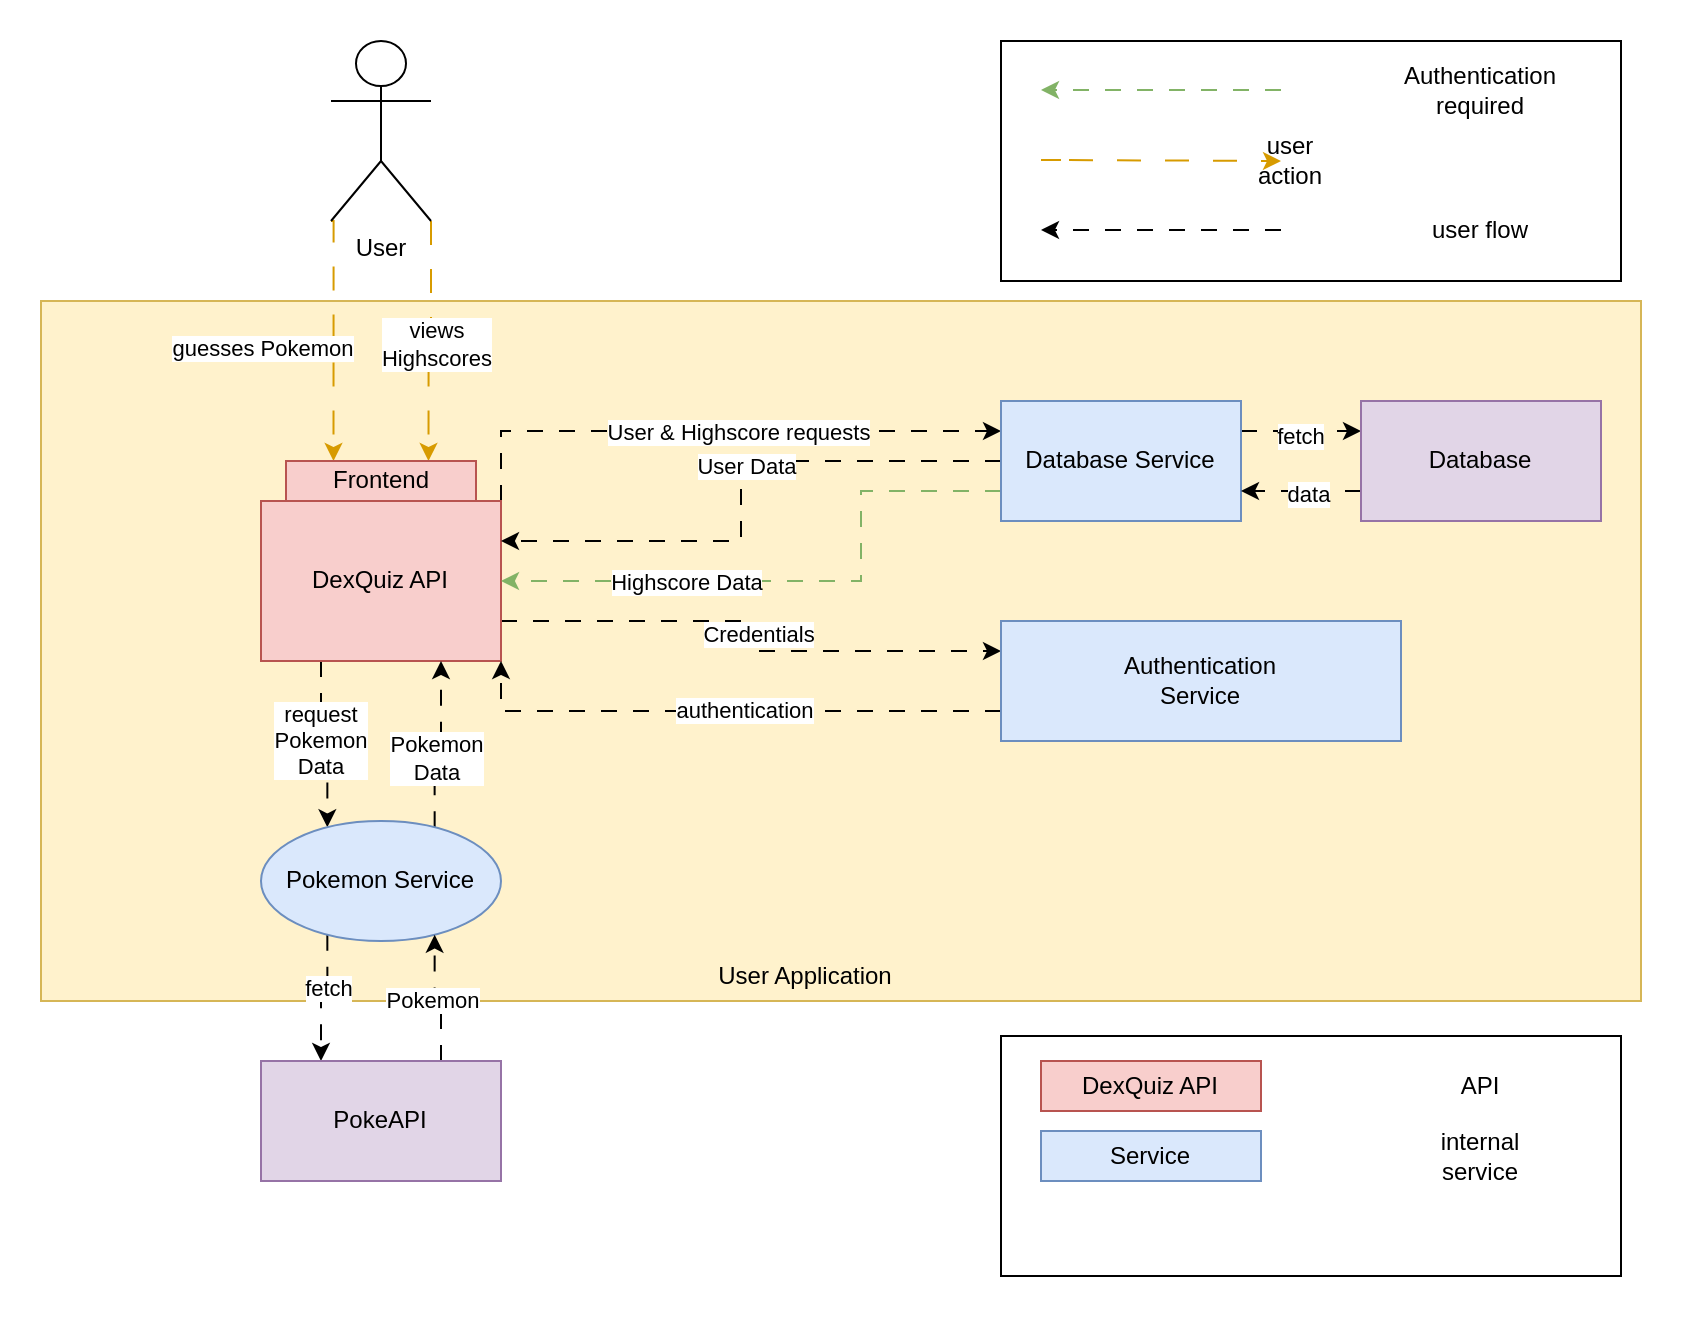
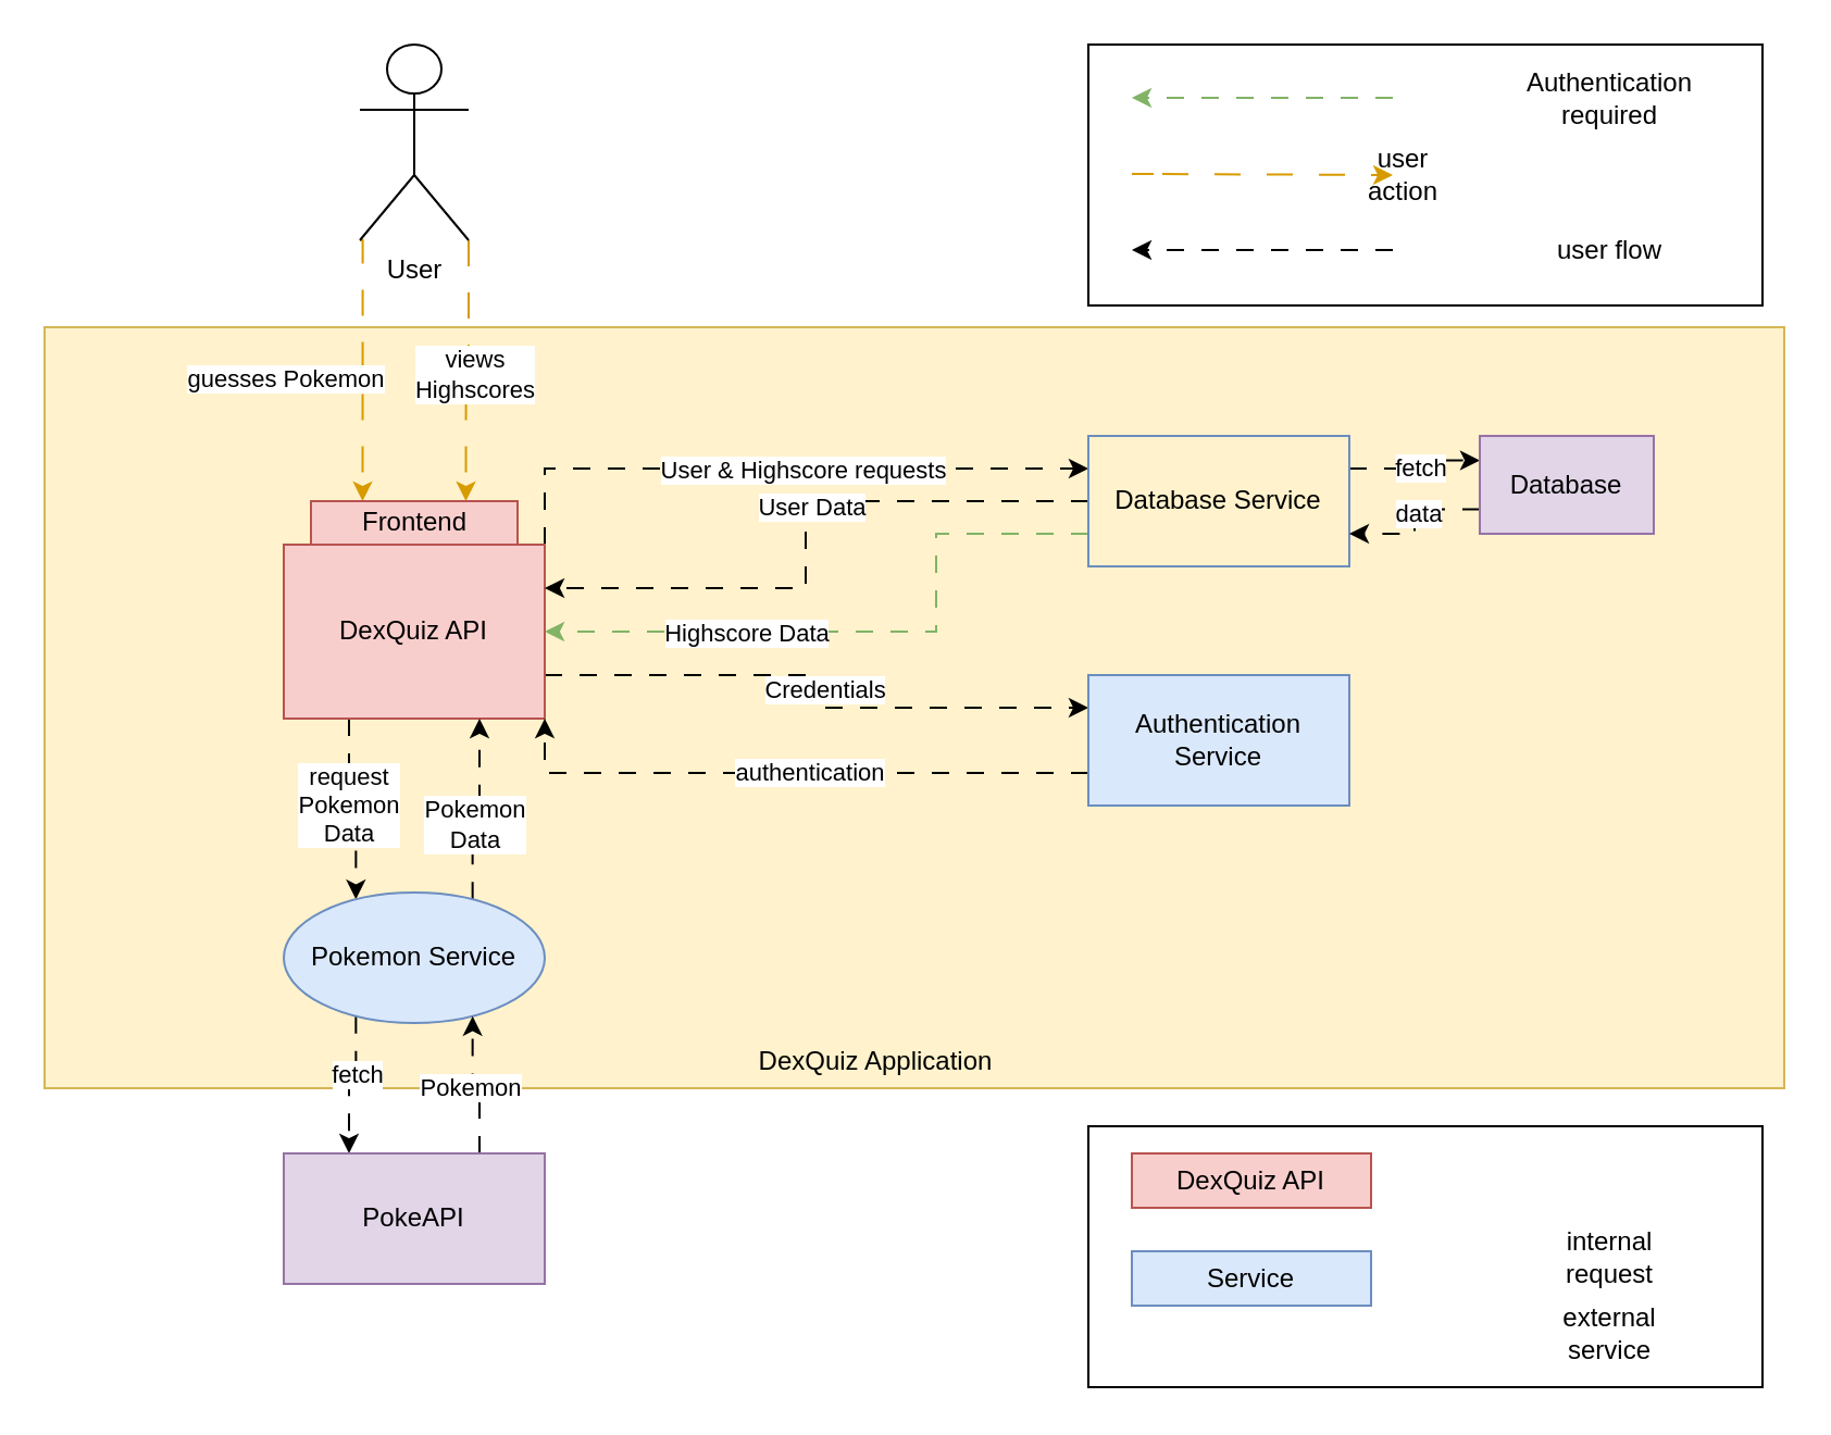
- <mxCell id="26" value="Database Service" style="rounded=0;whiteSpace=wrap;html=1;fillColor=#dae8fc;strokeColor=#6c8ebf;" vertex="1" parent="1"><mxGeometry x="500" y="200" width="120" height="60" as="geometry" /></mxCell>
+ <mxCell id="26" value="Database Service" style="rounded=0;whiteSpace=wrap;html=1;fillColor=#fff2cc;strokeColor=#6c8ebf;" vertex="1" parent="1"><mxGeometry x="500" y="200" width="120" height="60" as="geometry" /></mxCell>
- <mxCell id="43" value="Database" style="rounded=0;whiteSpace=wrap;html=1;fillColor=#e1d5e7;strokeColor=#9673a6;" vertex="1" parent="1"><mxGeometry x="680" y="200" width="120" height="60" as="geometry" /></mxCell>
+ <mxCell id="43" value="Database" style="rounded=0;whiteSpace=wrap;html=1;fillColor=#e1d5e7;strokeColor=#9673a6;" vertex="1" parent="1"><mxGeometry x="680" y="200" width="80" height="45" as="geometry" /></mxCell>
- <mxCell id="40" value="Authentication&lt;br&gt;Service" style="rounded=0;whiteSpace=wrap;html=1;fillColor=#dae8fc;strokeColor=#6c8ebf;" vertex="1" parent="1"><mxGeometry x="500" y="310" width="200" height="60" as="geometry" /></mxCell>
+ <mxCell id="40" value="Authentication&lt;br&gt;Service" style="rounded=0;whiteSpace=wrap;html=1;fillColor=#dae8fc;strokeColor=#6c8ebf;" vertex="1" parent="1"><mxGeometry x="500" y="310" width="120" height="60" as="geometry" /></mxCell>
- <mxCell id="50" value="User Application" style="text;html=1;align=center;verticalAlign=middle;whiteSpace=wrap;rounded=0;" vertex="1" parent="1"><mxGeometry x="340" y="457.5" width="125" height="60" as="geometry" /></mxCell>
+ <mxCell id="50" value="DexQuiz Application" style="text;html=1;align=center;verticalAlign=middle;whiteSpace=wrap;rounded=0;" vertex="1" parent="1"><mxGeometry x="340" y="457.5" width="125" height="60" as="geometry" /></mxCell>
- <mxCell id="45" value="API" style="text;html=1;align=center;verticalAlign=middle;whiteSpace=wrap;rounded=0;" vertex="1" parent="1"><mxGeometry x="710" y="527.5" width="60" height="30" as="geometry" /></mxCell>
- <mxCell id="49" value="Service" style="rounded=0;whiteSpace=wrap;html=1;fillColor=#dae8fc;strokeColor=#6c8ebf;" vertex="1" parent="1"><mxGeometry x="520" y="565" width="110" height="25" as="geometry" /></mxCell>
+ <mxCell id="49" value="Service" style="rounded=0;whiteSpace=wrap;html=1;fillColor=#dae8fc;strokeColor=#6c8ebf;" vertex="1" parent="1"><mxGeometry x="520" y="575" width="110" height="25" as="geometry" /></mxCell>
- <mxCell id="46" value="internal service" style="text;html=1;align=center;verticalAlign=middle;whiteSpace=wrap;rounded=0;" vertex="1" parent="1"><mxGeometry x="710" y="562.5" width="60" height="30" as="geometry" /></mxCell>
+ <mxCell id="46" value="internal request" style="text;html=1;align=center;verticalAlign=middle;whiteSpace=wrap;rounded=0;" vertex="1" parent="1"><mxGeometry x="710" y="562.5" width="60" height="30" as="geometry" /></mxCell>
+ <mxCell id="47" value="external&lt;br&gt;service" style="text;html=1;align=center;verticalAlign=middle;whiteSpace=wrap;rounded=0;" vertex="1" parent="1"><mxGeometry x="710" y="597.5" width="60" height="30" as="geometry" /></mxCell>
